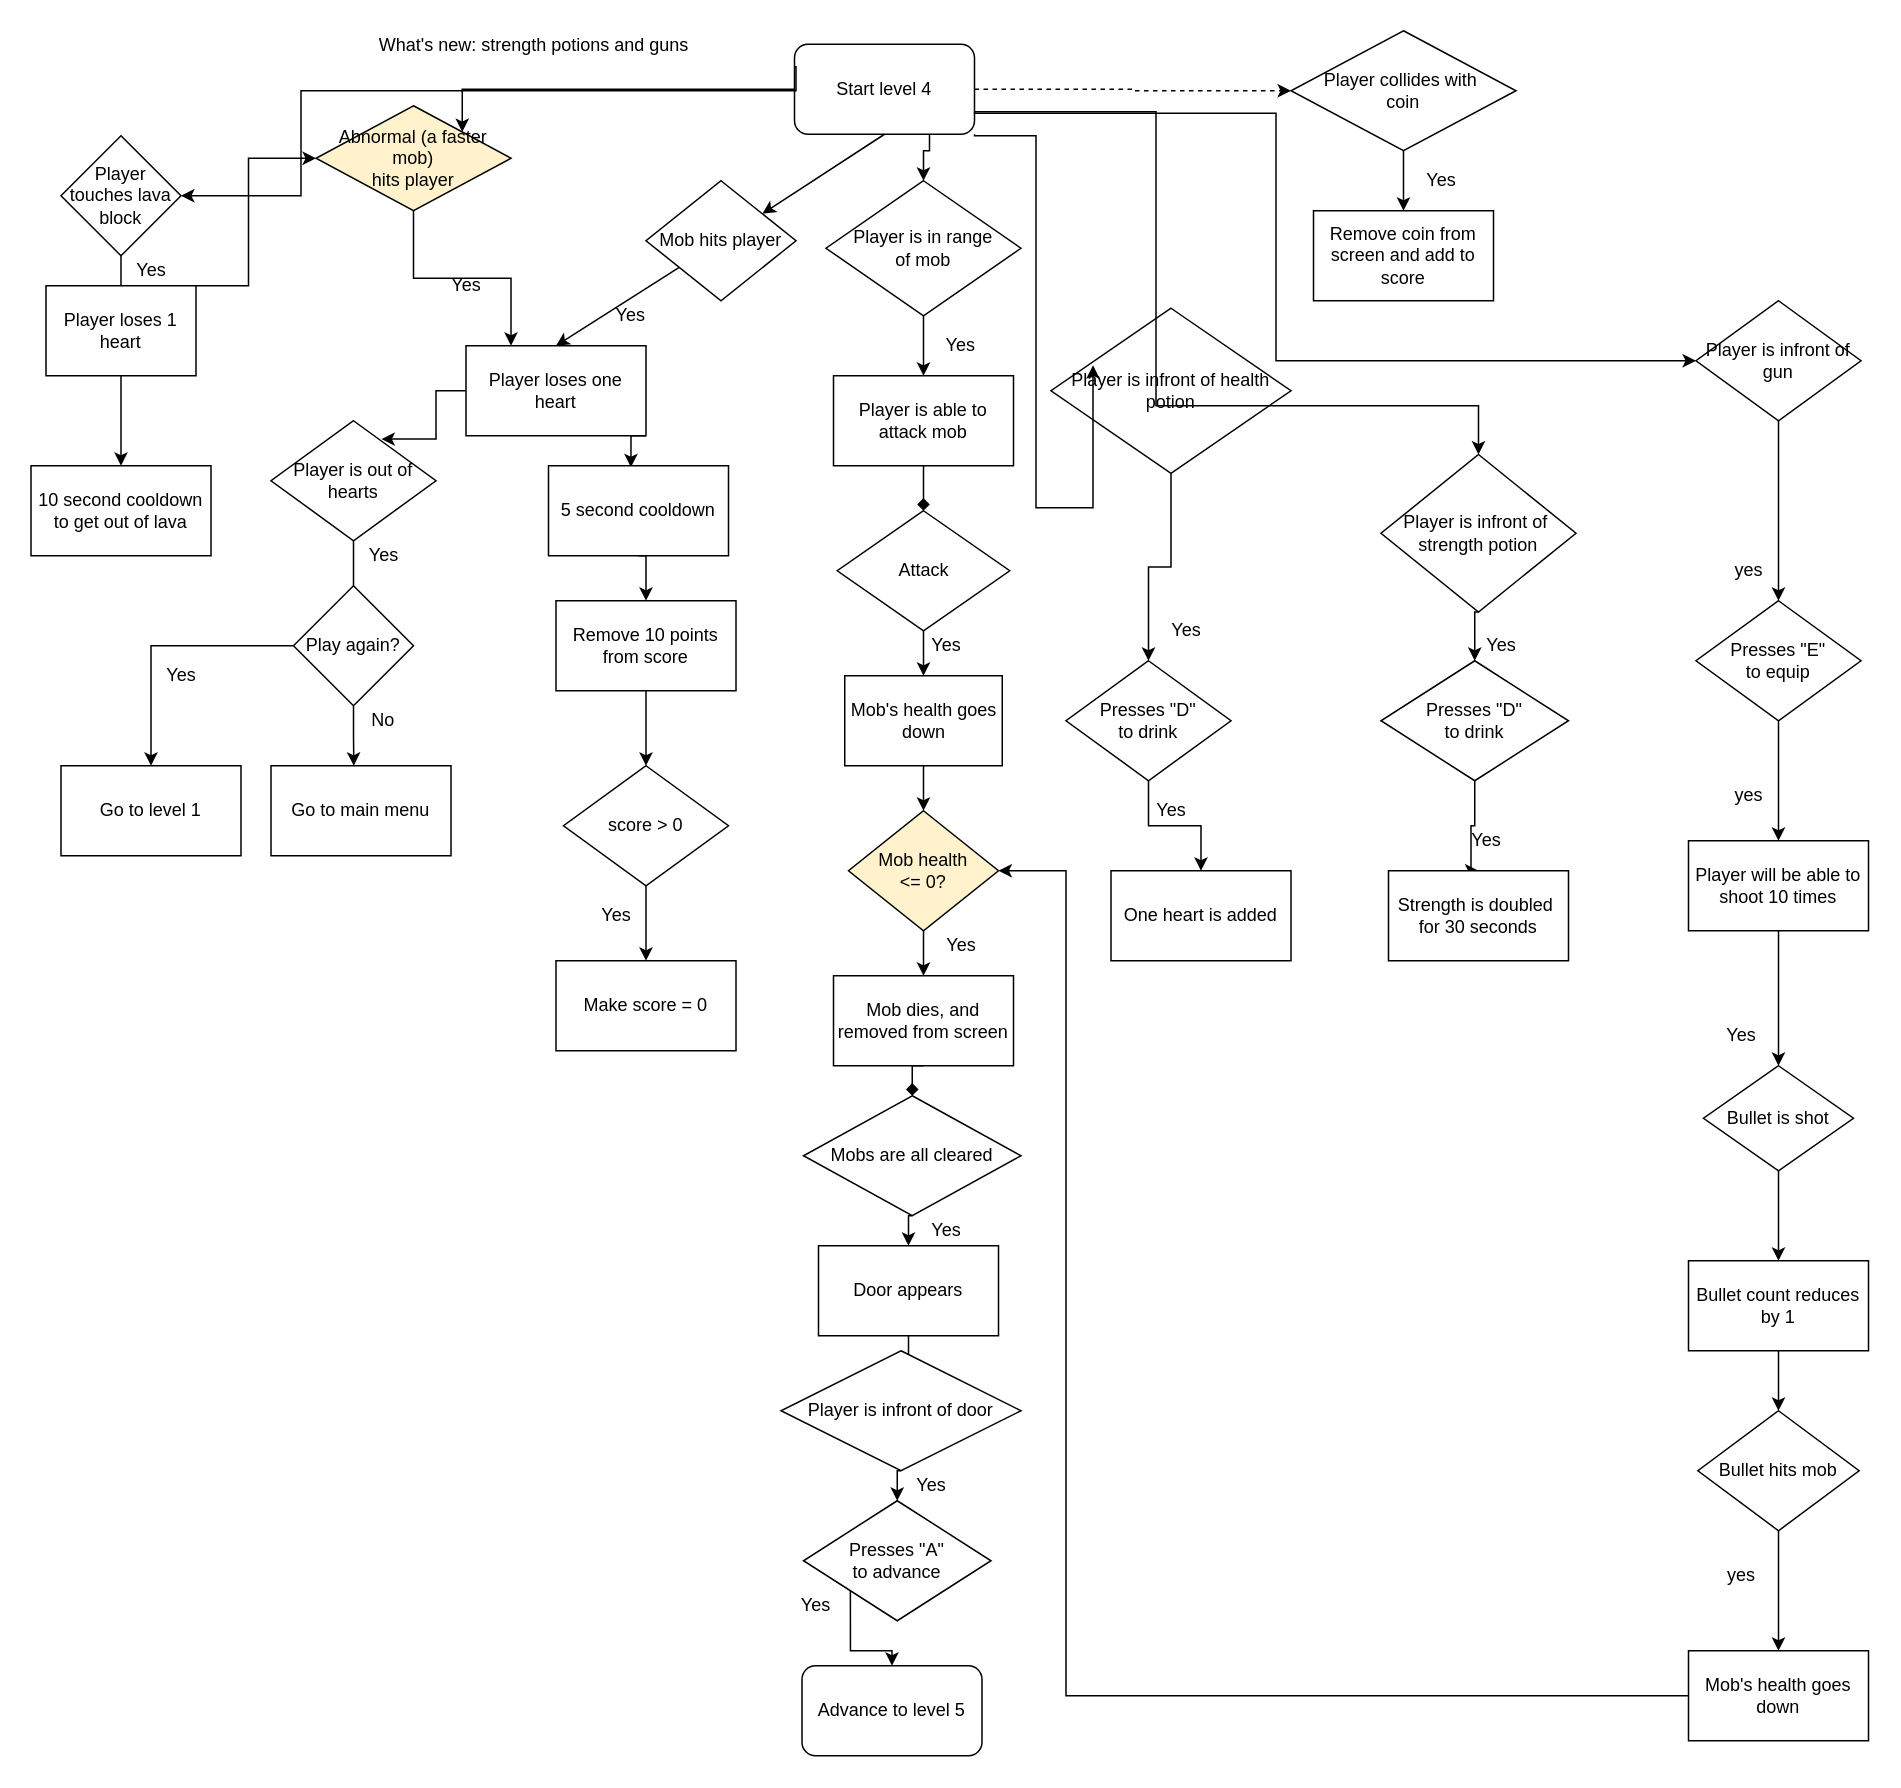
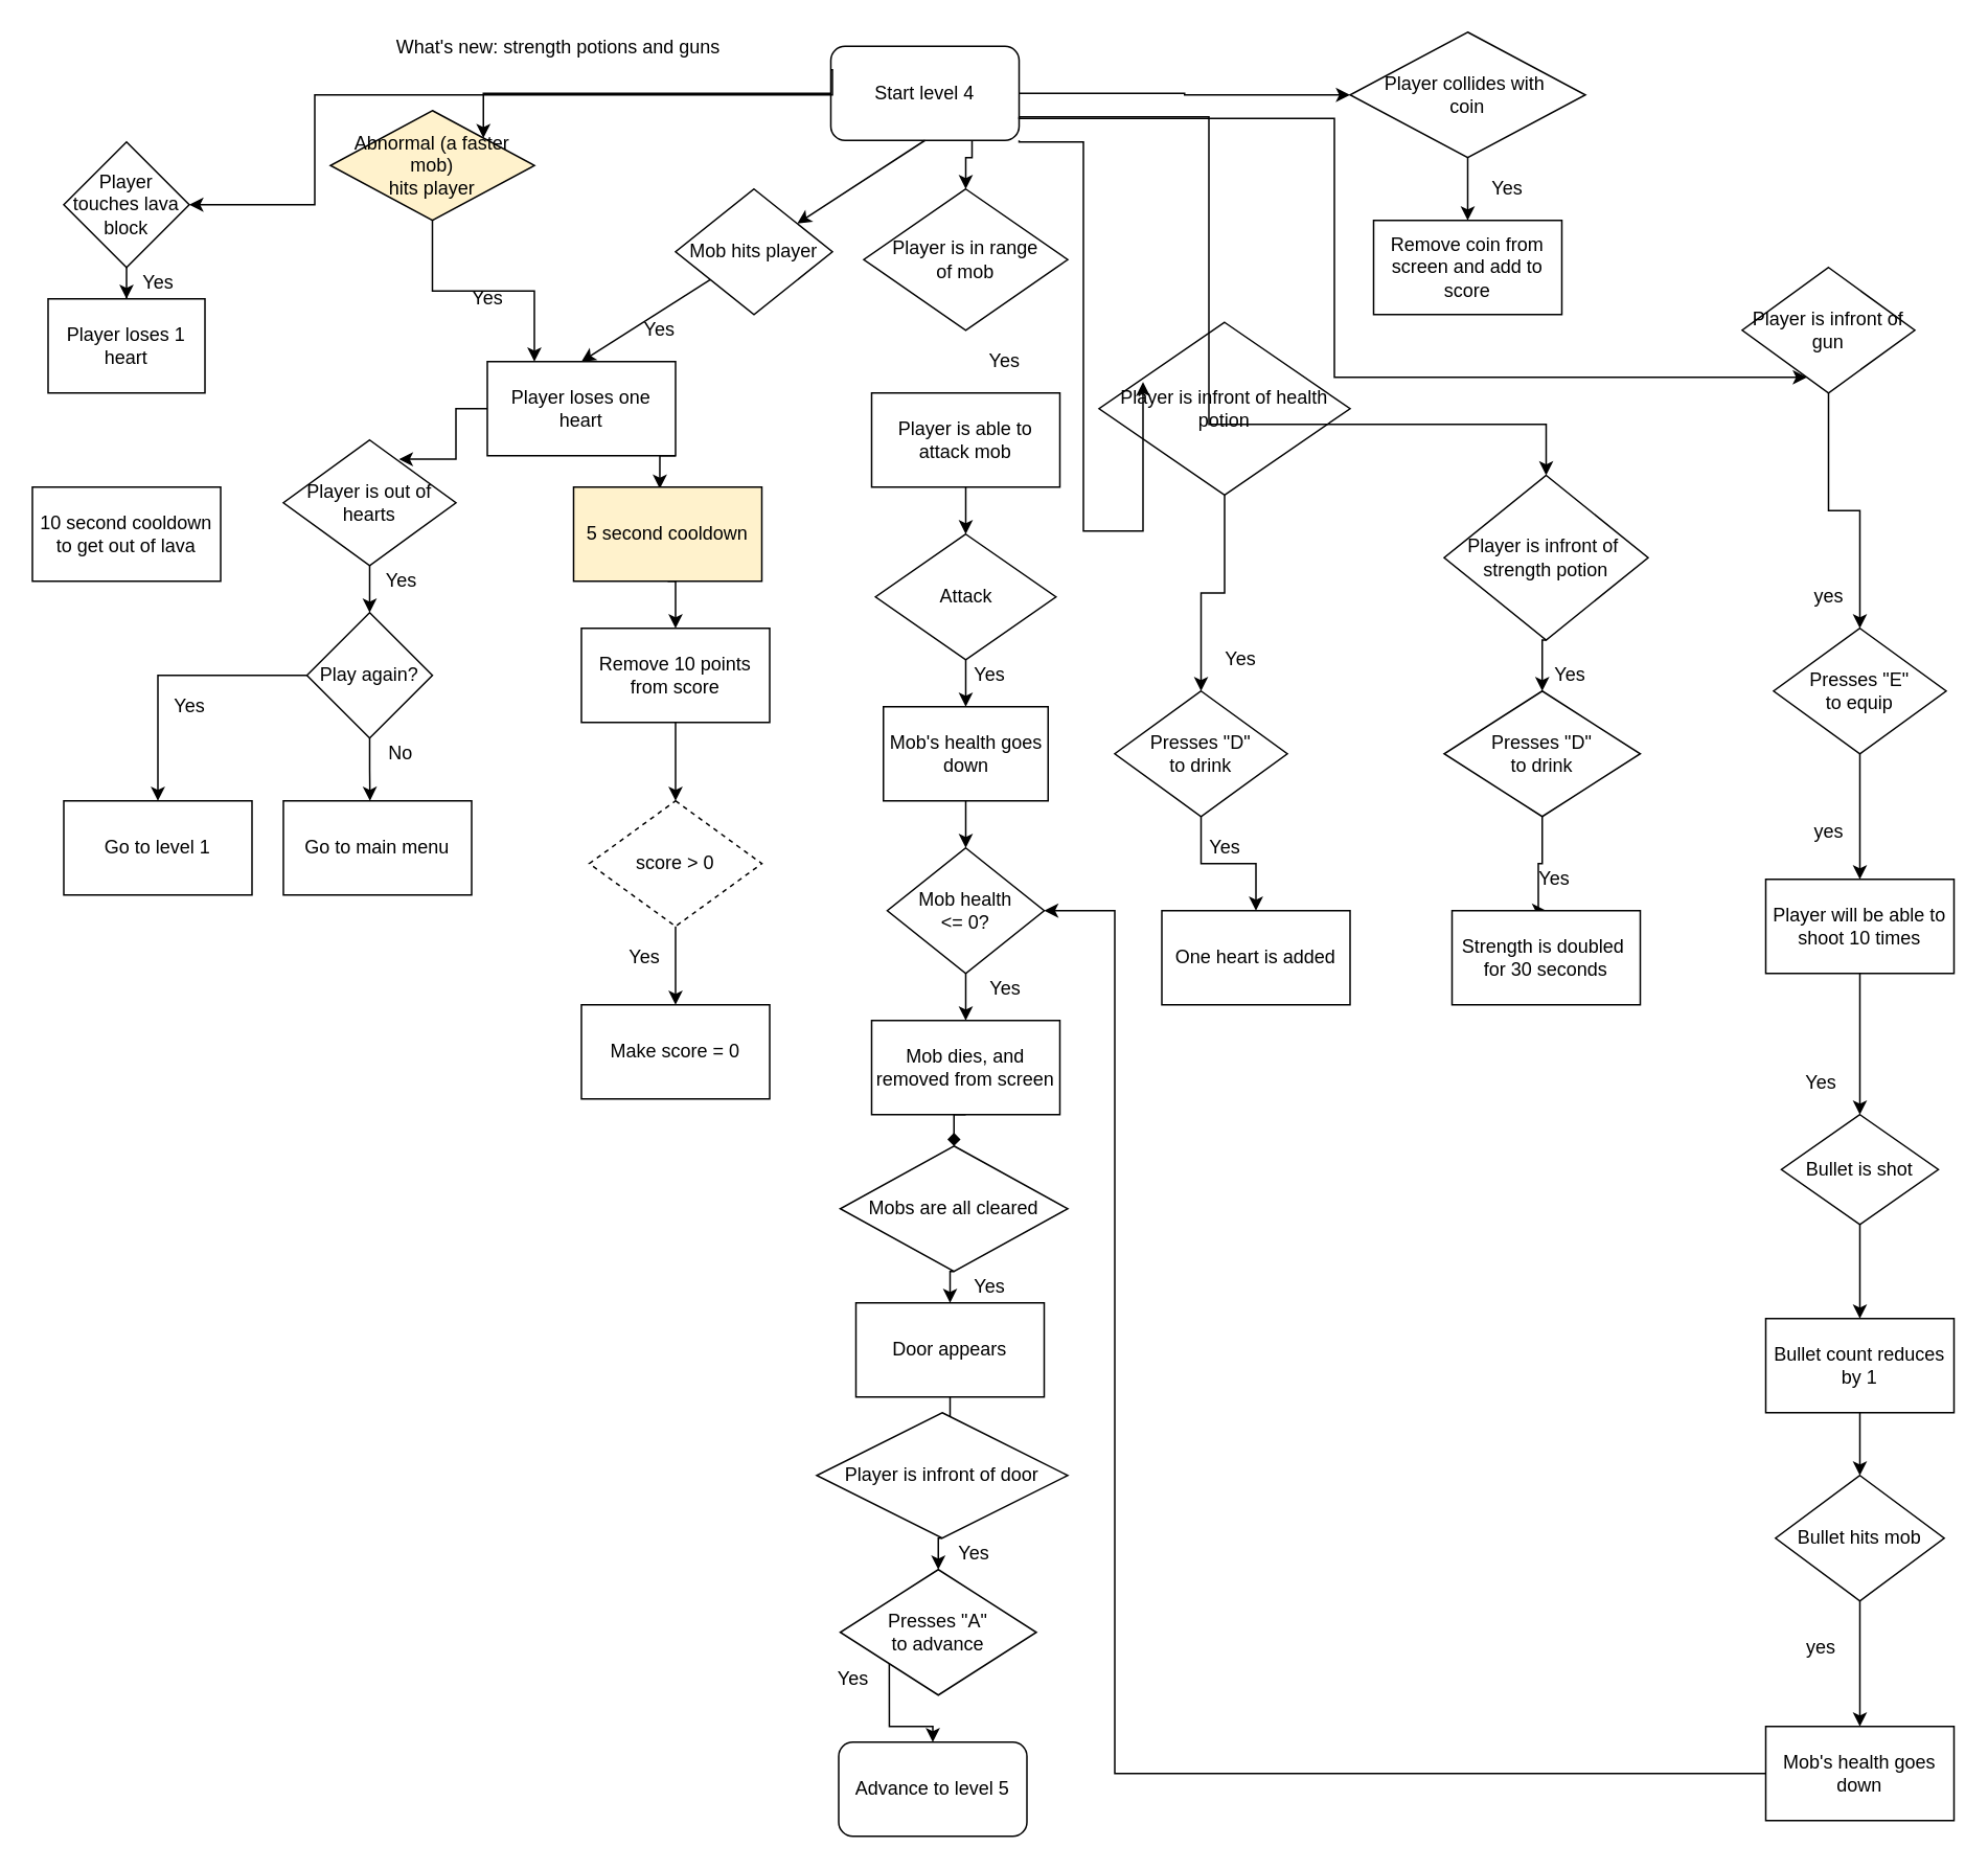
- <mxCell id="26" style="edgeStyle=orthogonalEdgeStyle;rounded=0;orthogonalLoop=1;jettySize=auto;html=1;exitX=1;exitY=0.5;exitDx=0;exitDy=0;entryX=0;entryY=0.5;entryDx=0;entryDy=0;dashed=1;" parent="1" source="3" target="28" edge="1"><mxGeometry relative="1" as="geometry"><mxPoint x="780" y="69.8" as="targetPoint" /></mxGeometry></mxCell>
+ <mxCell id="26" style="edgeStyle=orthogonalEdgeStyle;rounded=0;orthogonalLoop=1;jettySize=auto;html=1;exitX=1;exitY=0.5;exitDx=0;exitDy=0;entryX=0;entryY=0.5;entryDx=0;entryDy=0;" parent="1" source="3" target="28" edge="1"><mxGeometry relative="1" as="geometry"><mxPoint x="780" y="69.8" as="targetPoint" /></mxGeometry></mxCell>
- <mxCell id="75" style="edgeStyle=orthogonalEdgeStyle;rounded=0;orthogonalLoop=1;jettySize=auto;html=1;exitX=0.5;exitY=1;exitDx=0;exitDy=0;" parent="1" source="76" target="72" edge="1"><mxGeometry relative="1" as="geometry" /></mxCell>
+ <mxCell id="75" style="edgeStyle=orthogonalEdgeStyle;rounded=0;orthogonalLoop=1;jettySize=auto;html=1;exitX=0.5;exitY=1;exitDx=0;exitDy=0;" parent="1" source="76" target="78" edge="1"><mxGeometry relative="1" as="geometry" /></mxCell>
- <mxCell id="11" style="edgeStyle=orthogonalEdgeStyle;rounded=0;orthogonalLoop=1;jettySize=auto;html=1;exitX=0.5;exitY=1;exitDx=0;exitDy=0;entryX=0.5;entryY=0;entryDx=0;entryDy=0;" parent="1" source="12" target="14" edge="1"><mxGeometry relative="1" as="geometry" /></mxCell>
- <mxCell id="83" value="Player is infront of gun" style="rhombus;whiteSpace=wrap;html=1;" parent="1" vertex="1"><mxGeometry x="1130" y="200" width="110" height="80" as="geometry" /></mxCell>
+ <mxCell id="83" value="Player is infront of gun" style="rhombus;whiteSpace=wrap;html=1;" parent="1" vertex="1"><mxGeometry x="1110" y="170" width="110" height="80" as="geometry" /></mxCell>
- <mxCell id="77" style="edgeStyle=orthogonalEdgeStyle;rounded=0;orthogonalLoop=1;jettySize=auto;html=1;exitX=0.5;exitY=1;exitDx=0;exitDy=0;" parent="1" source="78" target="79" edge="1"><mxGeometry relative="1" as="geometry" /></mxCell>
- <mxCell id="13" style="edgeStyle=orthogonalEdgeStyle;rounded=0;orthogonalLoop=1;jettySize=auto;html=1;exitX=0.5;exitY=1;exitDx=0;exitDy=0;entryX=0.5;entryY=0;entryDx=0;entryDy=0;endArrow=diamond;" parent="1" source="14" target="16" edge="1"><mxGeometry relative="1" as="geometry" /></mxCell>
+ <mxCell id="13" style="edgeStyle=orthogonalEdgeStyle;rounded=0;orthogonalLoop=1;jettySize=auto;html=1;exitX=0.5;exitY=1;exitDx=0;exitDy=0;entryX=0.5;entryY=0;entryDx=0;entryDy=0;" parent="1" source="14" target="16" edge="1"><mxGeometry relative="1" as="geometry" /></mxCell>
- <mxCell id="40" value="5 second cooldown" style="whiteSpace=wrap;html=1;" parent="1" vertex="1"><mxGeometry x="365" y="310" width="120" height="60" as="geometry" /></mxCell>
+ <mxCell id="40" value="5 second cooldown" style="whiteSpace=wrap;html=1;fillColor=#fff2cc;" parent="1" vertex="1"><mxGeometry x="365" y="310" width="120" height="60" as="geometry" /></mxCell>
- <mxCell id="37" style="edgeStyle=orthogonalEdgeStyle;rounded=0;orthogonalLoop=1;jettySize=auto;html=1;exitX=0.5;exitY=1;exitDx=0;exitDy=0;endArrow=none;" parent="1" source="38" target="43" edge="1"><mxGeometry relative="1" as="geometry" /></mxCell>
+ <mxCell id="37" style="edgeStyle=orthogonalEdgeStyle;rounded=0;orthogonalLoop=1;jettySize=auto;html=1;exitX=0.5;exitY=1;exitDx=0;exitDy=0;" parent="1" source="38" target="43" edge="1"><mxGeometry relative="1" as="geometry" /></mxCell>
- <mxCell id="33" value="score &amp;gt; 0" style="rhombus;whiteSpace=wrap;html=1;" parent="1" vertex="1"><mxGeometry x="375" y="510" width="110" height="80" as="geometry" /></mxCell>
+ <mxCell id="33" value="score &amp;gt; 0" style="rhombus;whiteSpace=wrap;html=1;dashed=1;" parent="1" vertex="1"><mxGeometry x="375" y="510" width="110" height="80" as="geometry" /></mxCell>
- <mxCell id="21" value="Mob health&lt;br&gt;&amp;lt;= 0?" style="rhombus;whiteSpace=wrap;html=1;fillColor=#fff2cc;" parent="1" vertex="1"><mxGeometry x="565" y="540" width="100" height="80" as="geometry" /></mxCell>
+ <mxCell id="21" value="Mob health&lt;br&gt;&amp;lt;= 0?" style="rhombus;whiteSpace=wrap;html=1;" parent="1" vertex="1"><mxGeometry x="565" y="540" width="100" height="80" as="geometry" /></mxCell>
